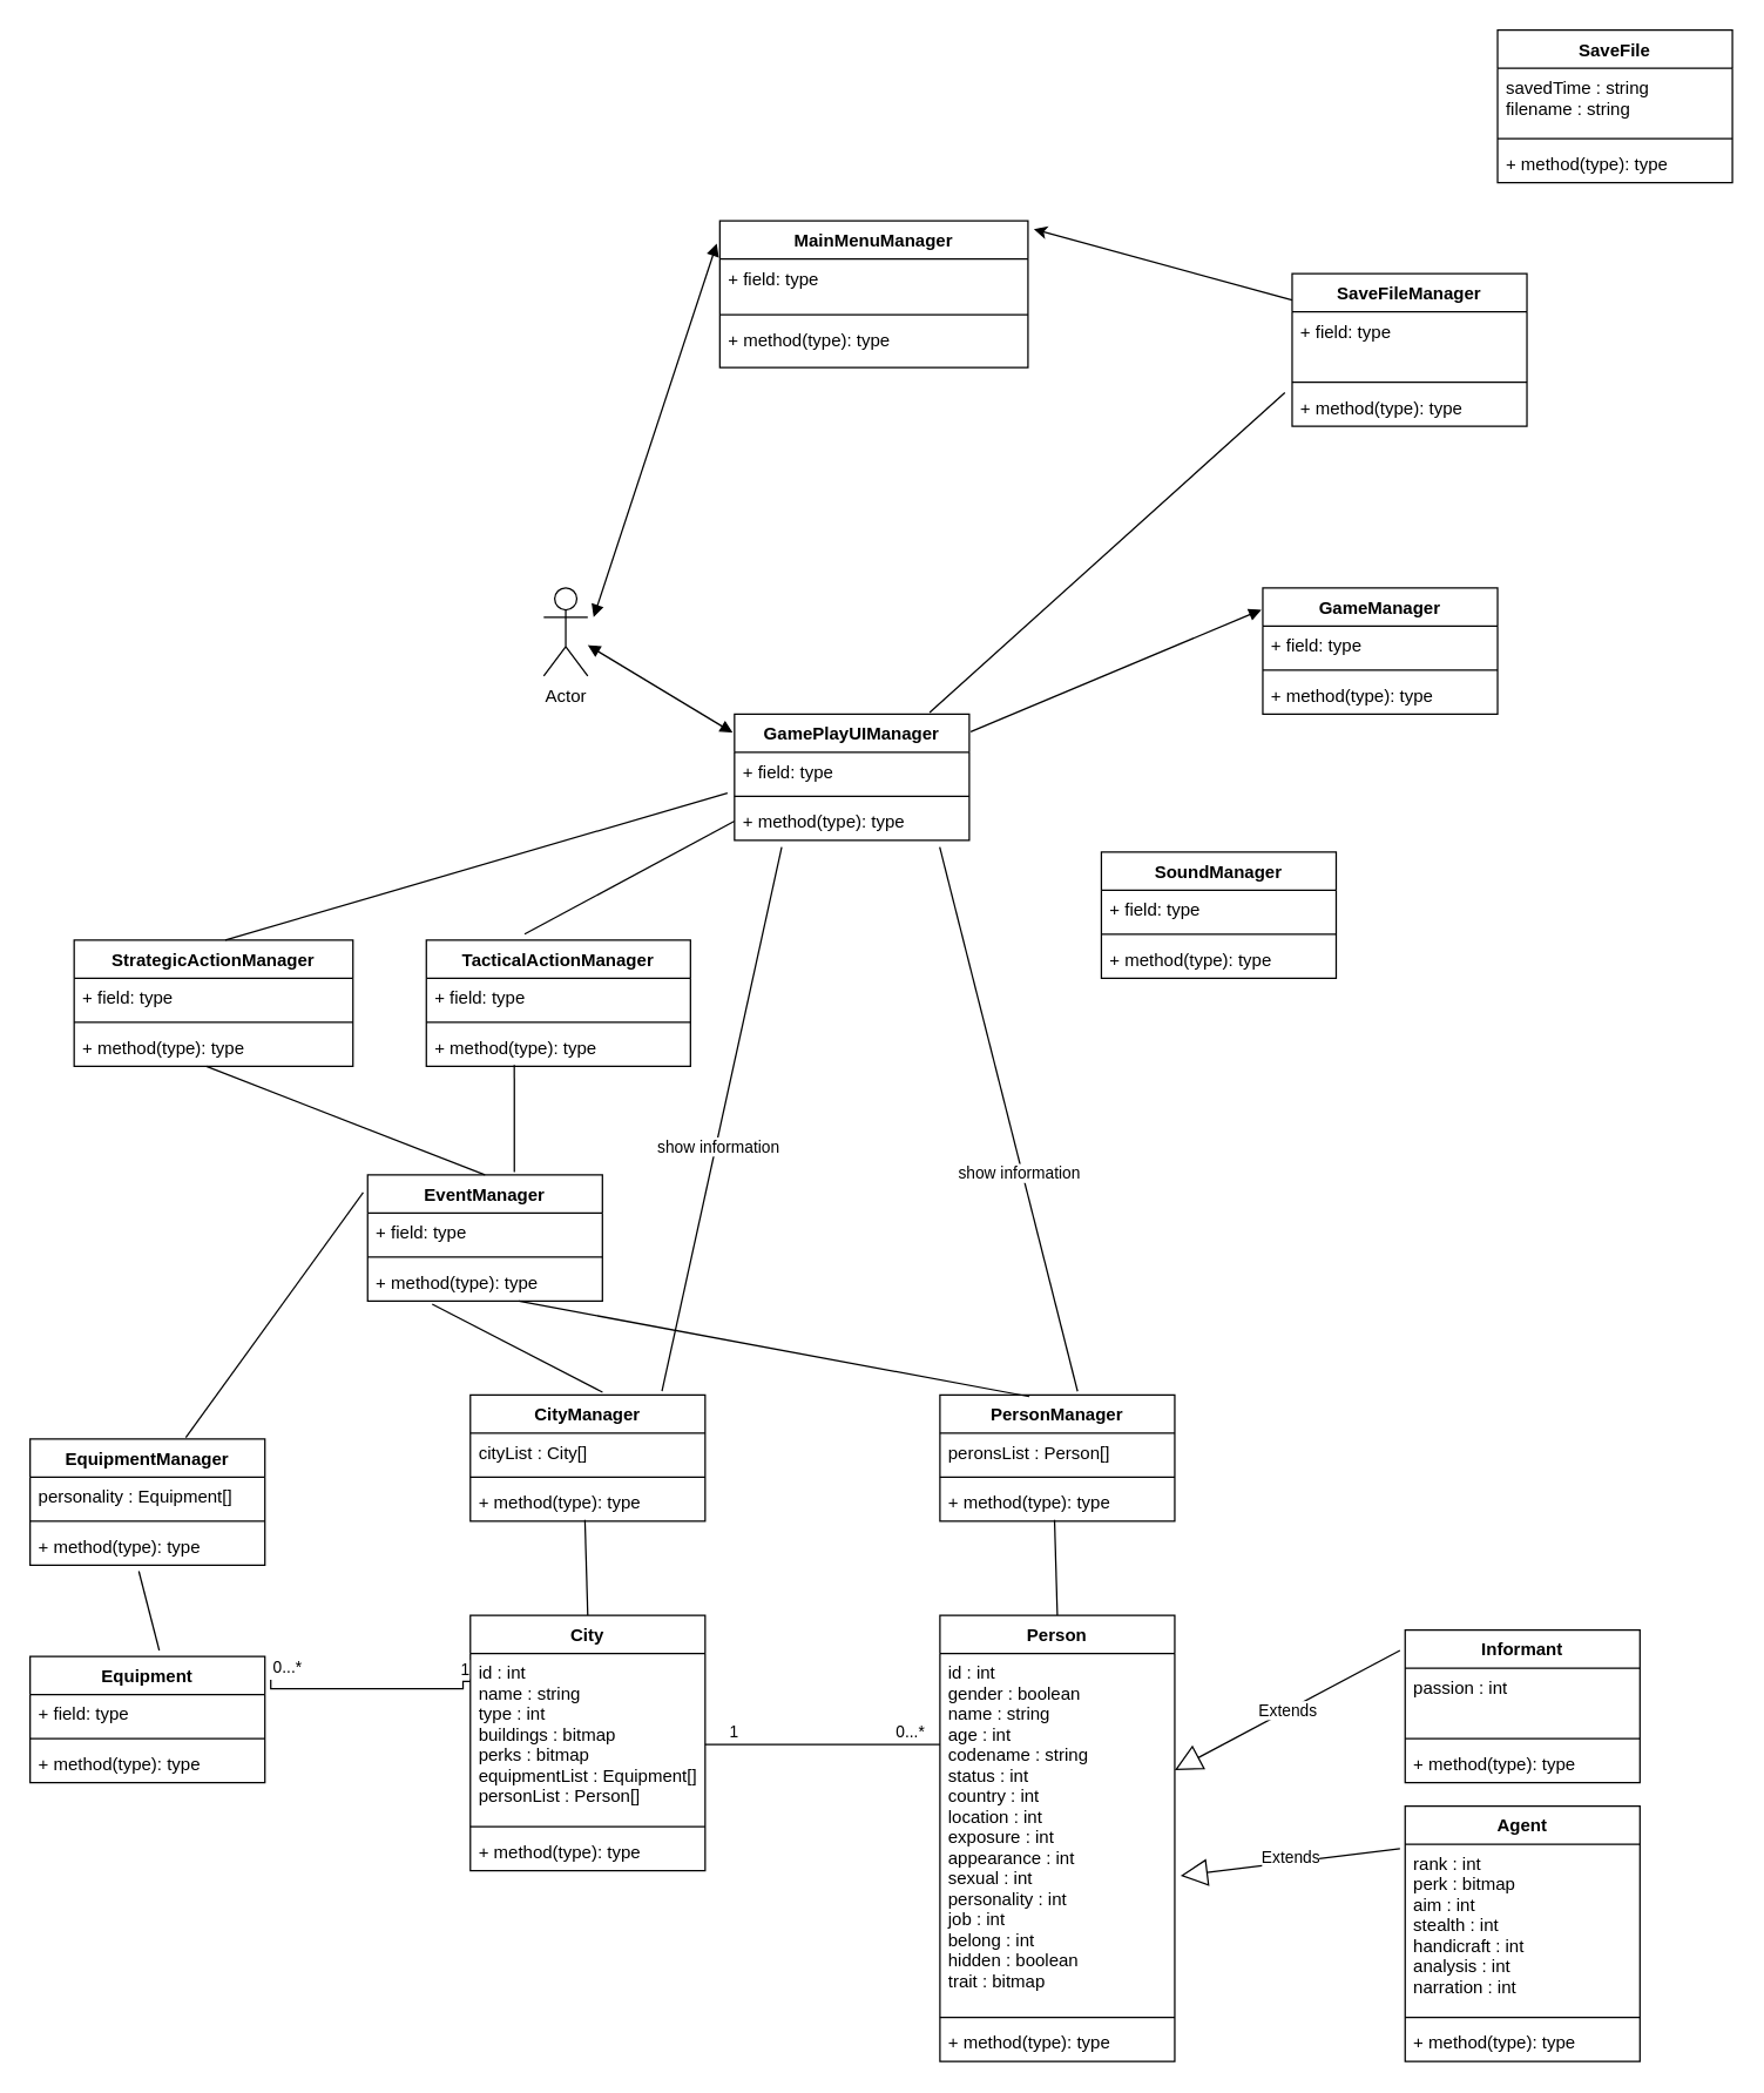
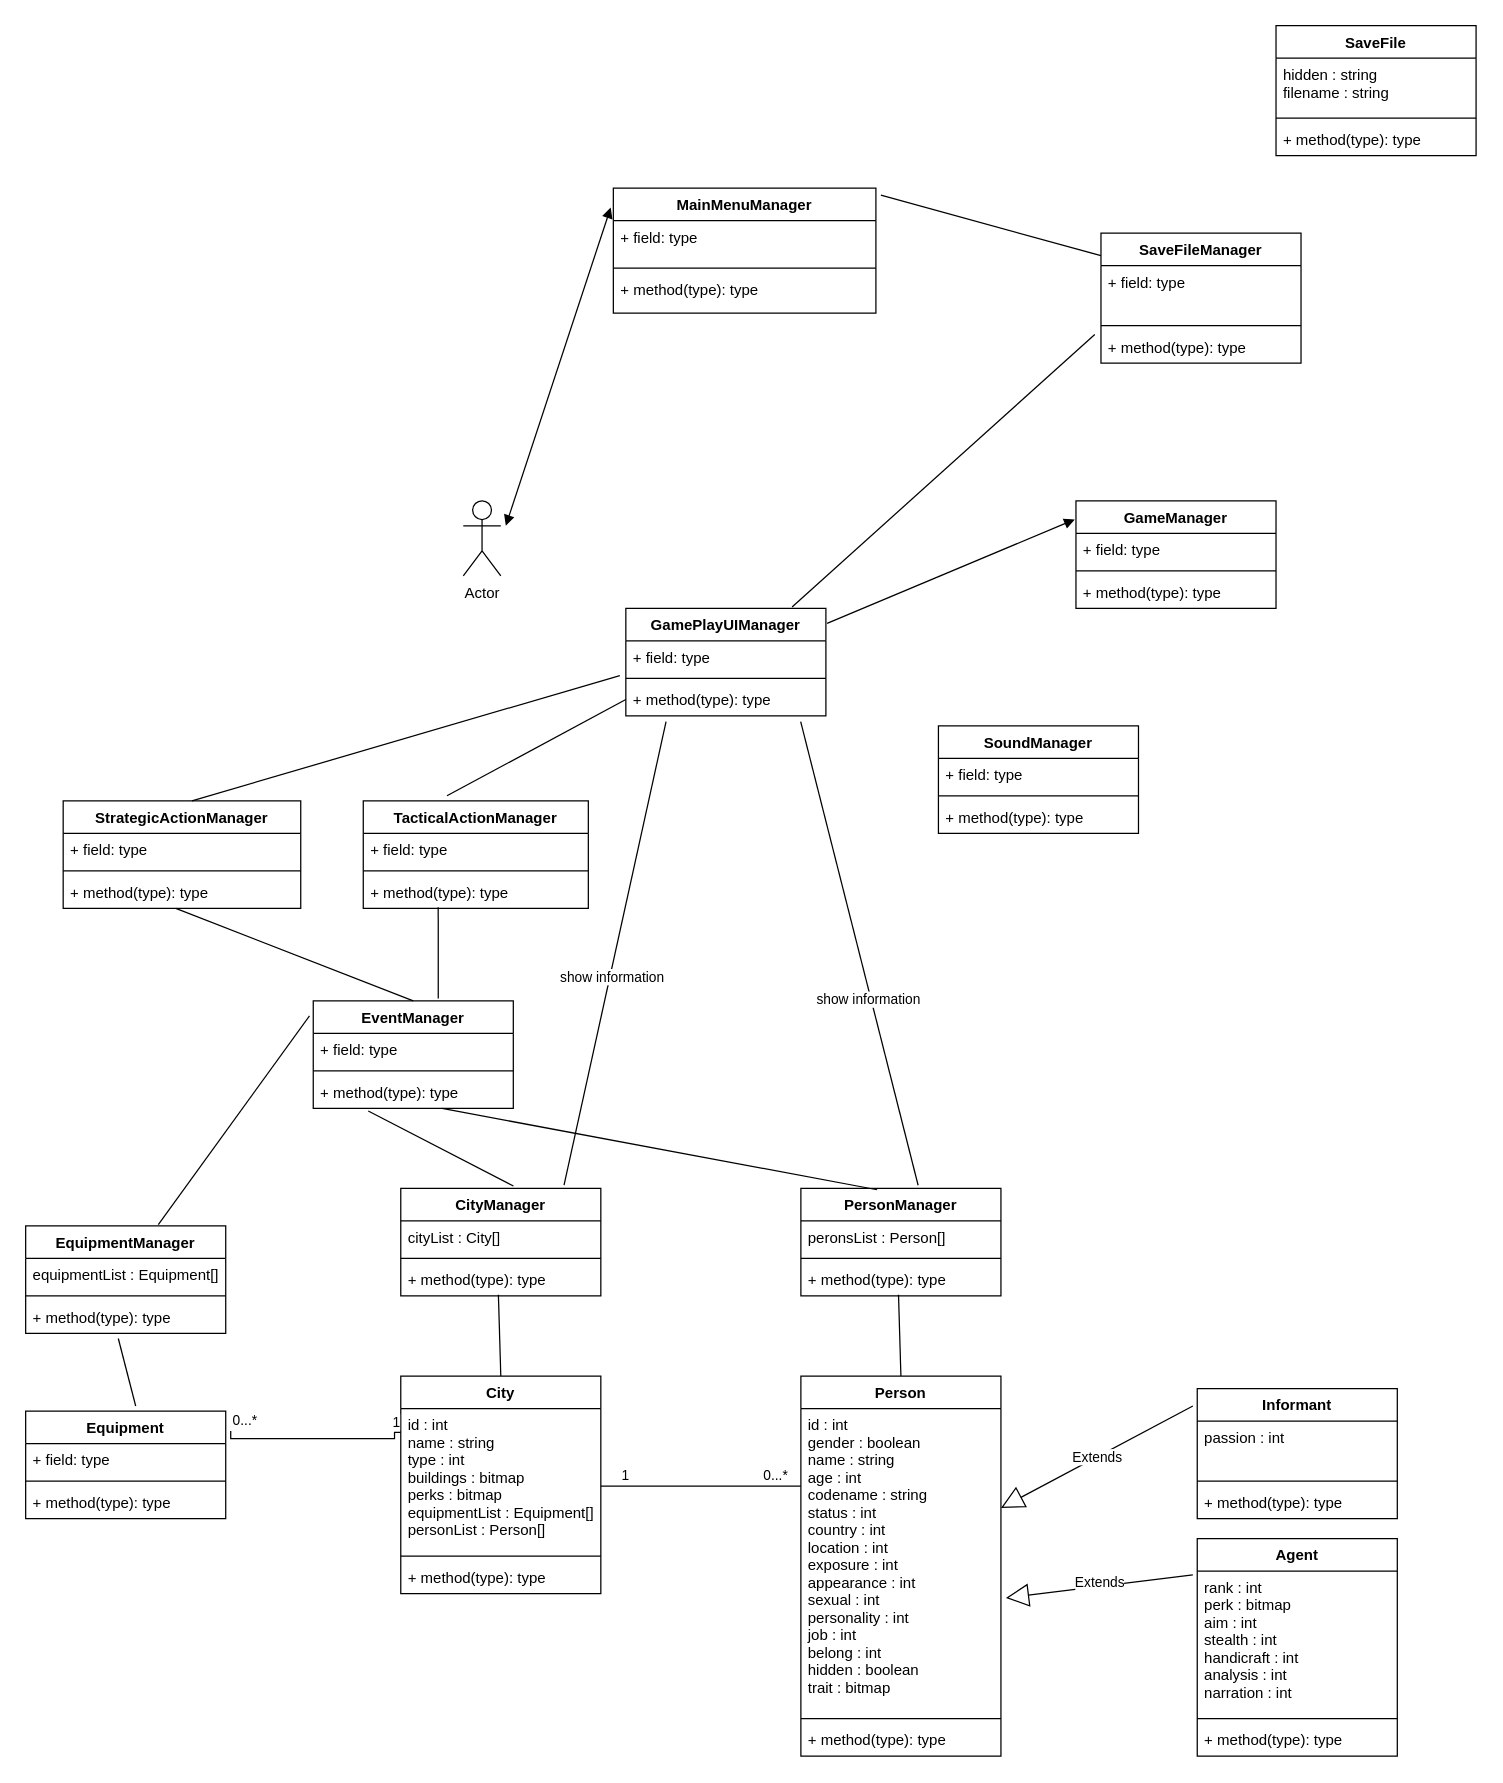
- <mxCell id="88" value="savedTime : string&#10;filename : string" style="text;strokeColor=none;fillColor=none;align=left;verticalAlign=top;spacingLeft=4;spacingRight=4;overflow=hidden;rotatable=0;points=[[0,0.5],[1,0.5]];portConstraint=eastwest;" parent="87" vertex="1"><mxGeometry y="26" width="160" height="44" as="geometry" /></mxCell>
+ <mxCell id="88" value="hidden : string&#10;filename : string" style="text;strokeColor=none;fillColor=none;align=left;verticalAlign=top;spacingLeft=4;spacingRight=4;overflow=hidden;rotatable=0;points=[[0,0.5],[1,0.5]];portConstraint=eastwest;" parent="87" vertex="1"><mxGeometry y="26" width="160" height="44" as="geometry" /></mxCell>
- <mxCell id="96" value="" style="endArrow=classic;html=1;rounded=0;entryX=1.019;entryY=0.056;entryDx=0;entryDy=0;entryPerimeter=0;exitX=0;exitY=0.173;exitDx=0;exitDy=0;exitPerimeter=0;" parent="1" source="92" target="26" edge="1"><mxGeometry width="50" height="50" relative="1" as="geometry"><mxPoint x="942.96" y="194.024" as="sourcePoint" /><mxPoint x="1029.04" y="45.704" as="targetPoint" /></mxGeometry></mxCell>
+ <mxCell id="96" value="" style="endArrow=none;html=1;rounded=0;entryX=1.019;entryY=0.056;entryDx=0;entryDy=0;entryPerimeter=0;exitX=0;exitY=0.173;exitDx=0;exitDy=0;exitPerimeter=0;" parent="1" source="92" target="26" edge="1"><mxGeometry width="50" height="50" relative="1" as="geometry"><mxPoint x="942.96" y="194.024" as="sourcePoint" /><mxPoint x="1029.04" y="45.704" as="targetPoint" /></mxGeometry></mxCell>
- <mxCell id="25" value="" style="endArrow=block;startArrow=block;endFill=1;startFill=1;html=1;rounded=0;entryX=-0.008;entryY=0.147;entryDx=0;entryDy=0;entryPerimeter=0;" parent="1" source="24" target="6" edge="1"><mxGeometry width="160" relative="1" as="geometry"><mxPoint x="680" y="700" as="sourcePoint" /><mxPoint x="840" y="700" as="targetPoint" /></mxGeometry></mxCell>
- <mxCell id="76" value="personality : Equipment[]" style="text;strokeColor=none;fillColor=none;align=left;verticalAlign=top;spacingLeft=4;spacingRight=4;overflow=hidden;rotatable=0;points=[[0,0.5],[1,0.5]];portConstraint=eastwest;" parent="75" vertex="1"><mxGeometry y="26" width="160" height="26" as="geometry" /></mxCell>
+ <mxCell id="76" value="equipmentList : Equipment[]" style="text;strokeColor=none;fillColor=none;align=left;verticalAlign=top;spacingLeft=4;spacingRight=4;overflow=hidden;rotatable=0;points=[[0,0.5],[1,0.5]];portConstraint=eastwest;" parent="75" vertex="1"><mxGeometry y="26" width="160" height="26" as="geometry" /></mxCell>
